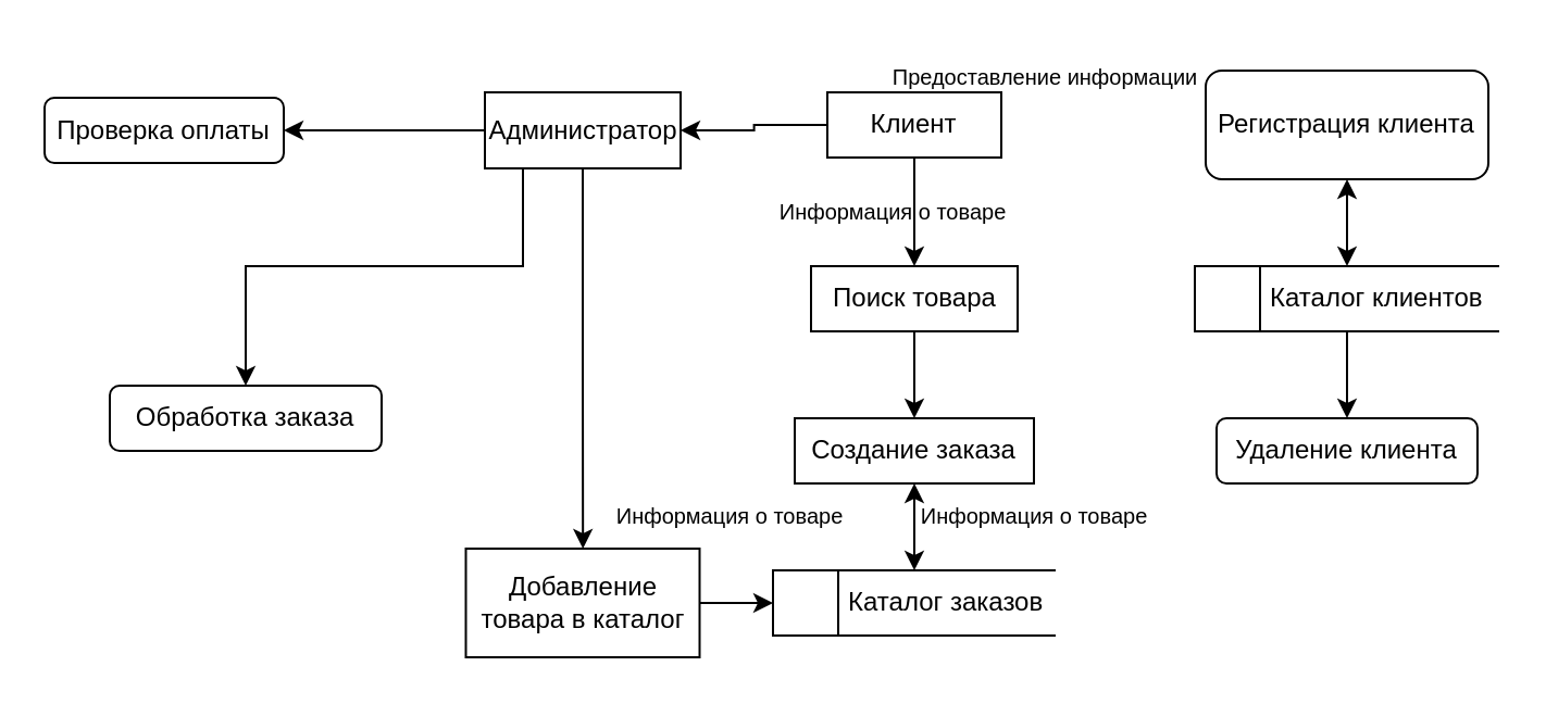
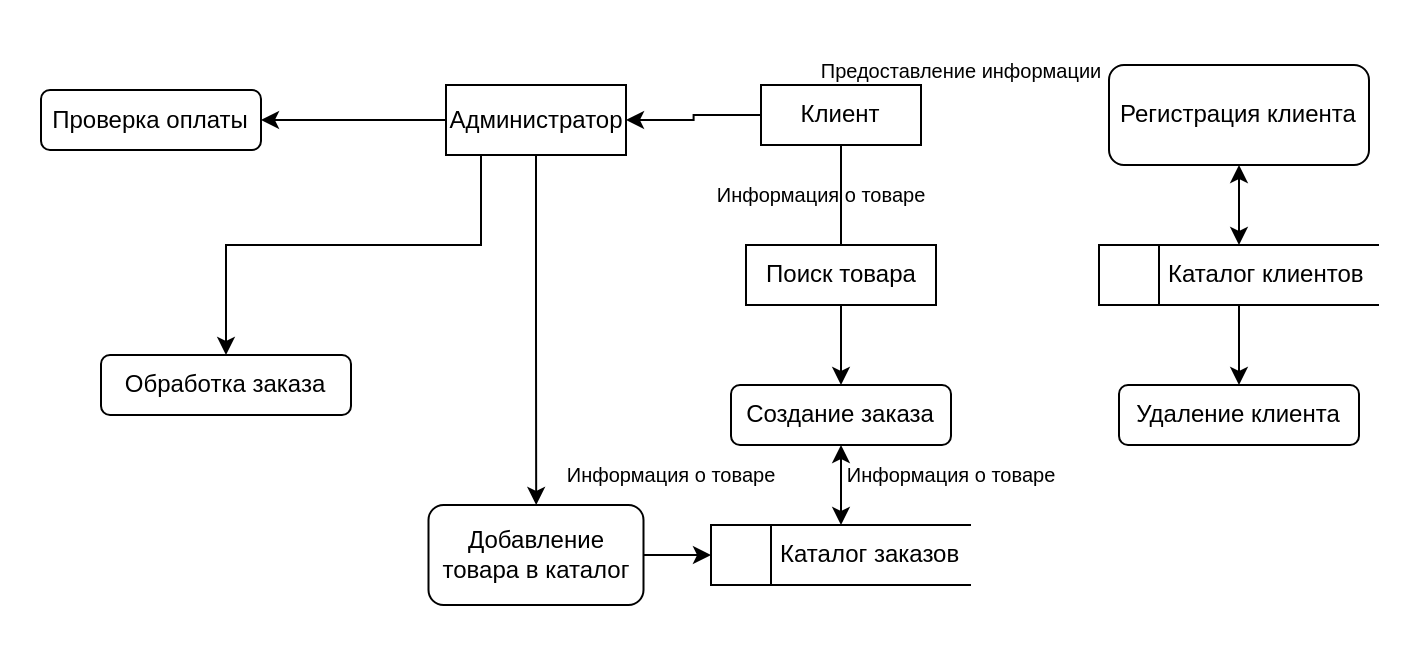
- <mxCell id="2" style="edgeStyle=orthogonalEdgeStyle;rounded=0;orthogonalLoop=1;jettySize=auto;html=1;entryX=0.5;entryY=0;entryDx=0;entryDy=0;" edge="1" parent="1" source="4" target="7"><mxGeometry relative="1" as="geometry"><mxPoint x="420" y="102" as="targetPoint" /></mxGeometry></mxCell>
+ <mxCell id="2" style="edgeStyle=orthogonalEdgeStyle;rounded=0;orthogonalLoop=1;jettySize=auto;html=1;entryX=0.5;entryY=0;entryDx=0;entryDy=0;endArrow=none;" edge="1" parent="1" source="4" target="7"><mxGeometry relative="1" as="geometry"><mxPoint x="420" y="102" as="targetPoint" /></mxGeometry></mxCell>
- <mxCell id="12" value="Создание заказа" style="whiteSpace=wrap;html=1;rounded=0;" vertex="1" parent="1"><mxGeometry x="365" y="192" width="110" height="30" as="geometry" /></mxCell>
+ <mxCell id="12" value="Создание заказа" style="rounded=1;whiteSpace=wrap;html=1;" vertex="1" parent="1"><mxGeometry x="365" y="192" width="110" height="30" as="geometry" /></mxCell>
- <mxCell id="22" value="Добавление товара в каталог" style="whiteSpace=wrap;html=1;rounded=0;" vertex="1" parent="1"><mxGeometry x="213.75" y="252" width="107.5" height="50" as="geometry" /></mxCell>
+ <mxCell id="22" value="Добавление товара в каталог" style="rounded=1;whiteSpace=wrap;html=1;" vertex="1" parent="1"><mxGeometry x="213.75" y="252" width="107.5" height="50" as="geometry" /></mxCell>
